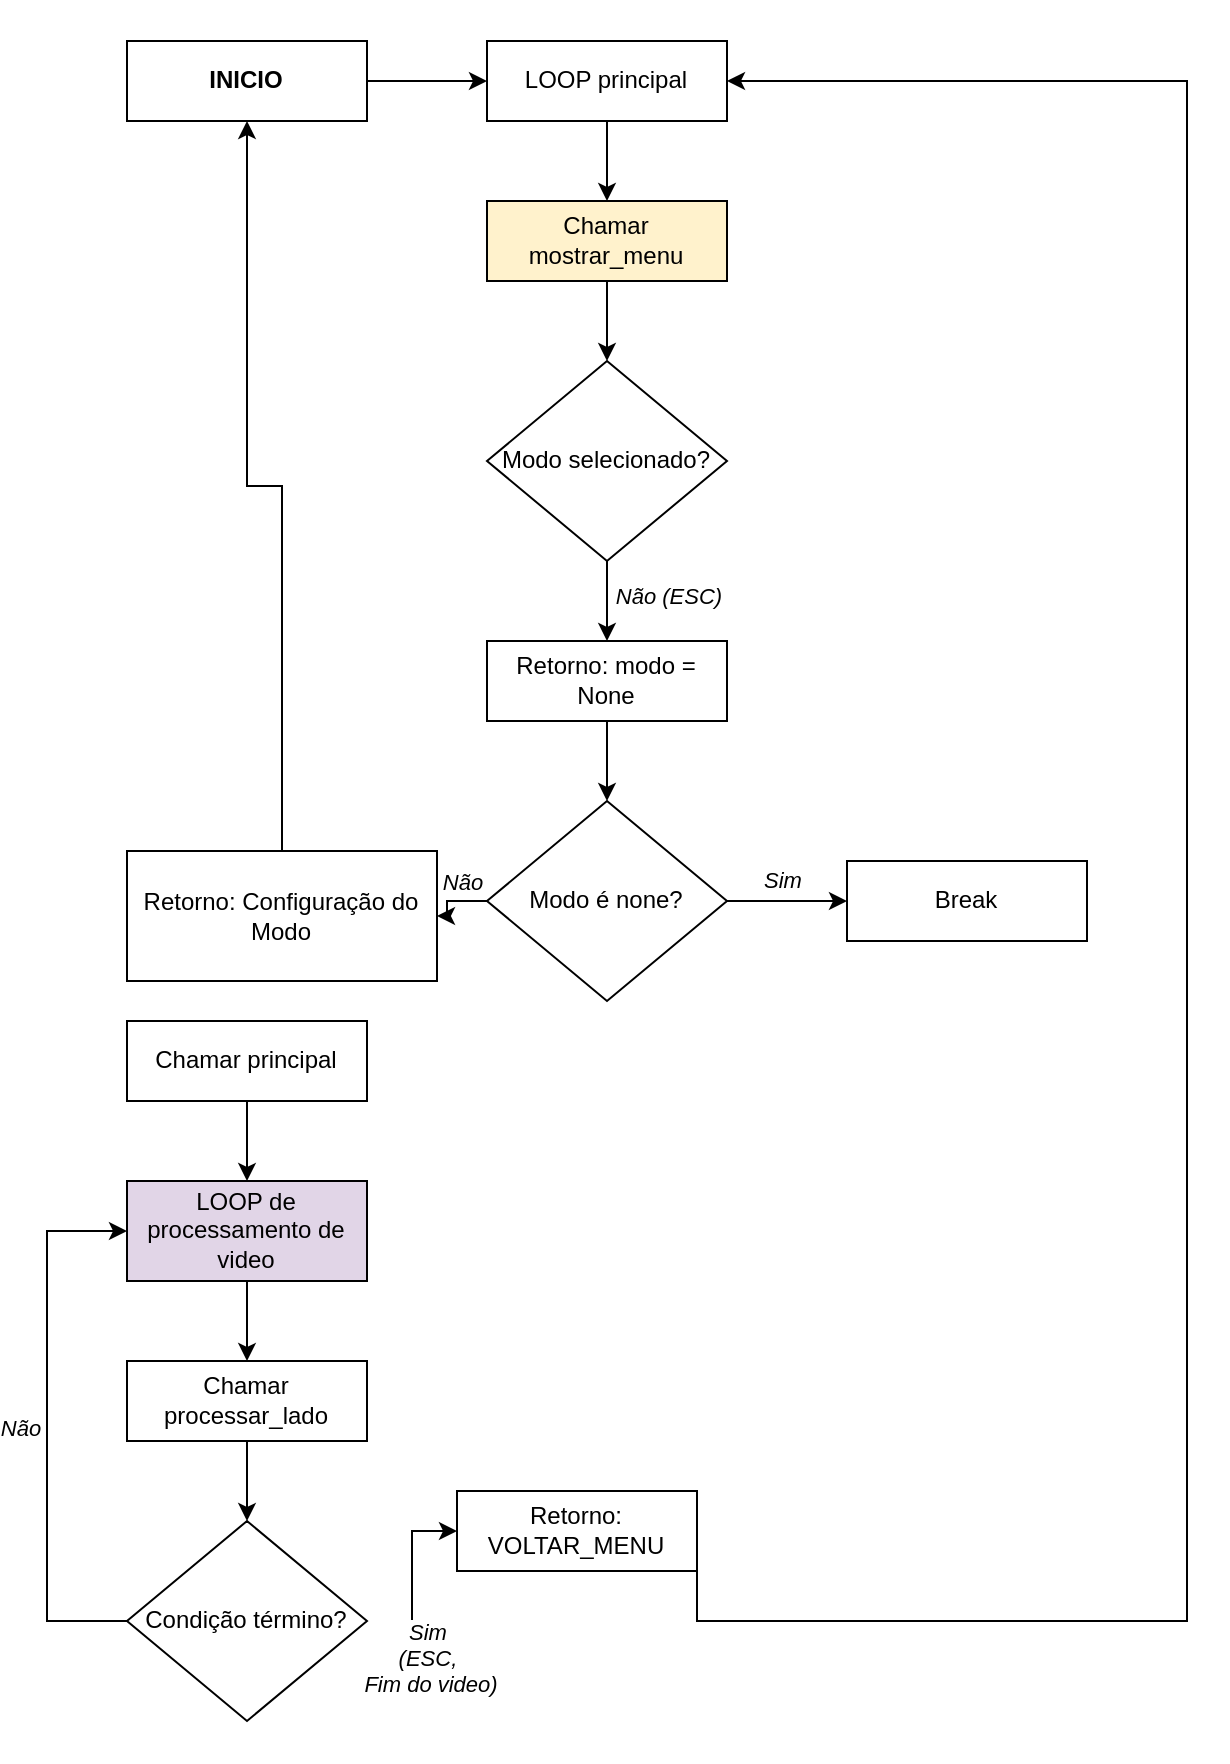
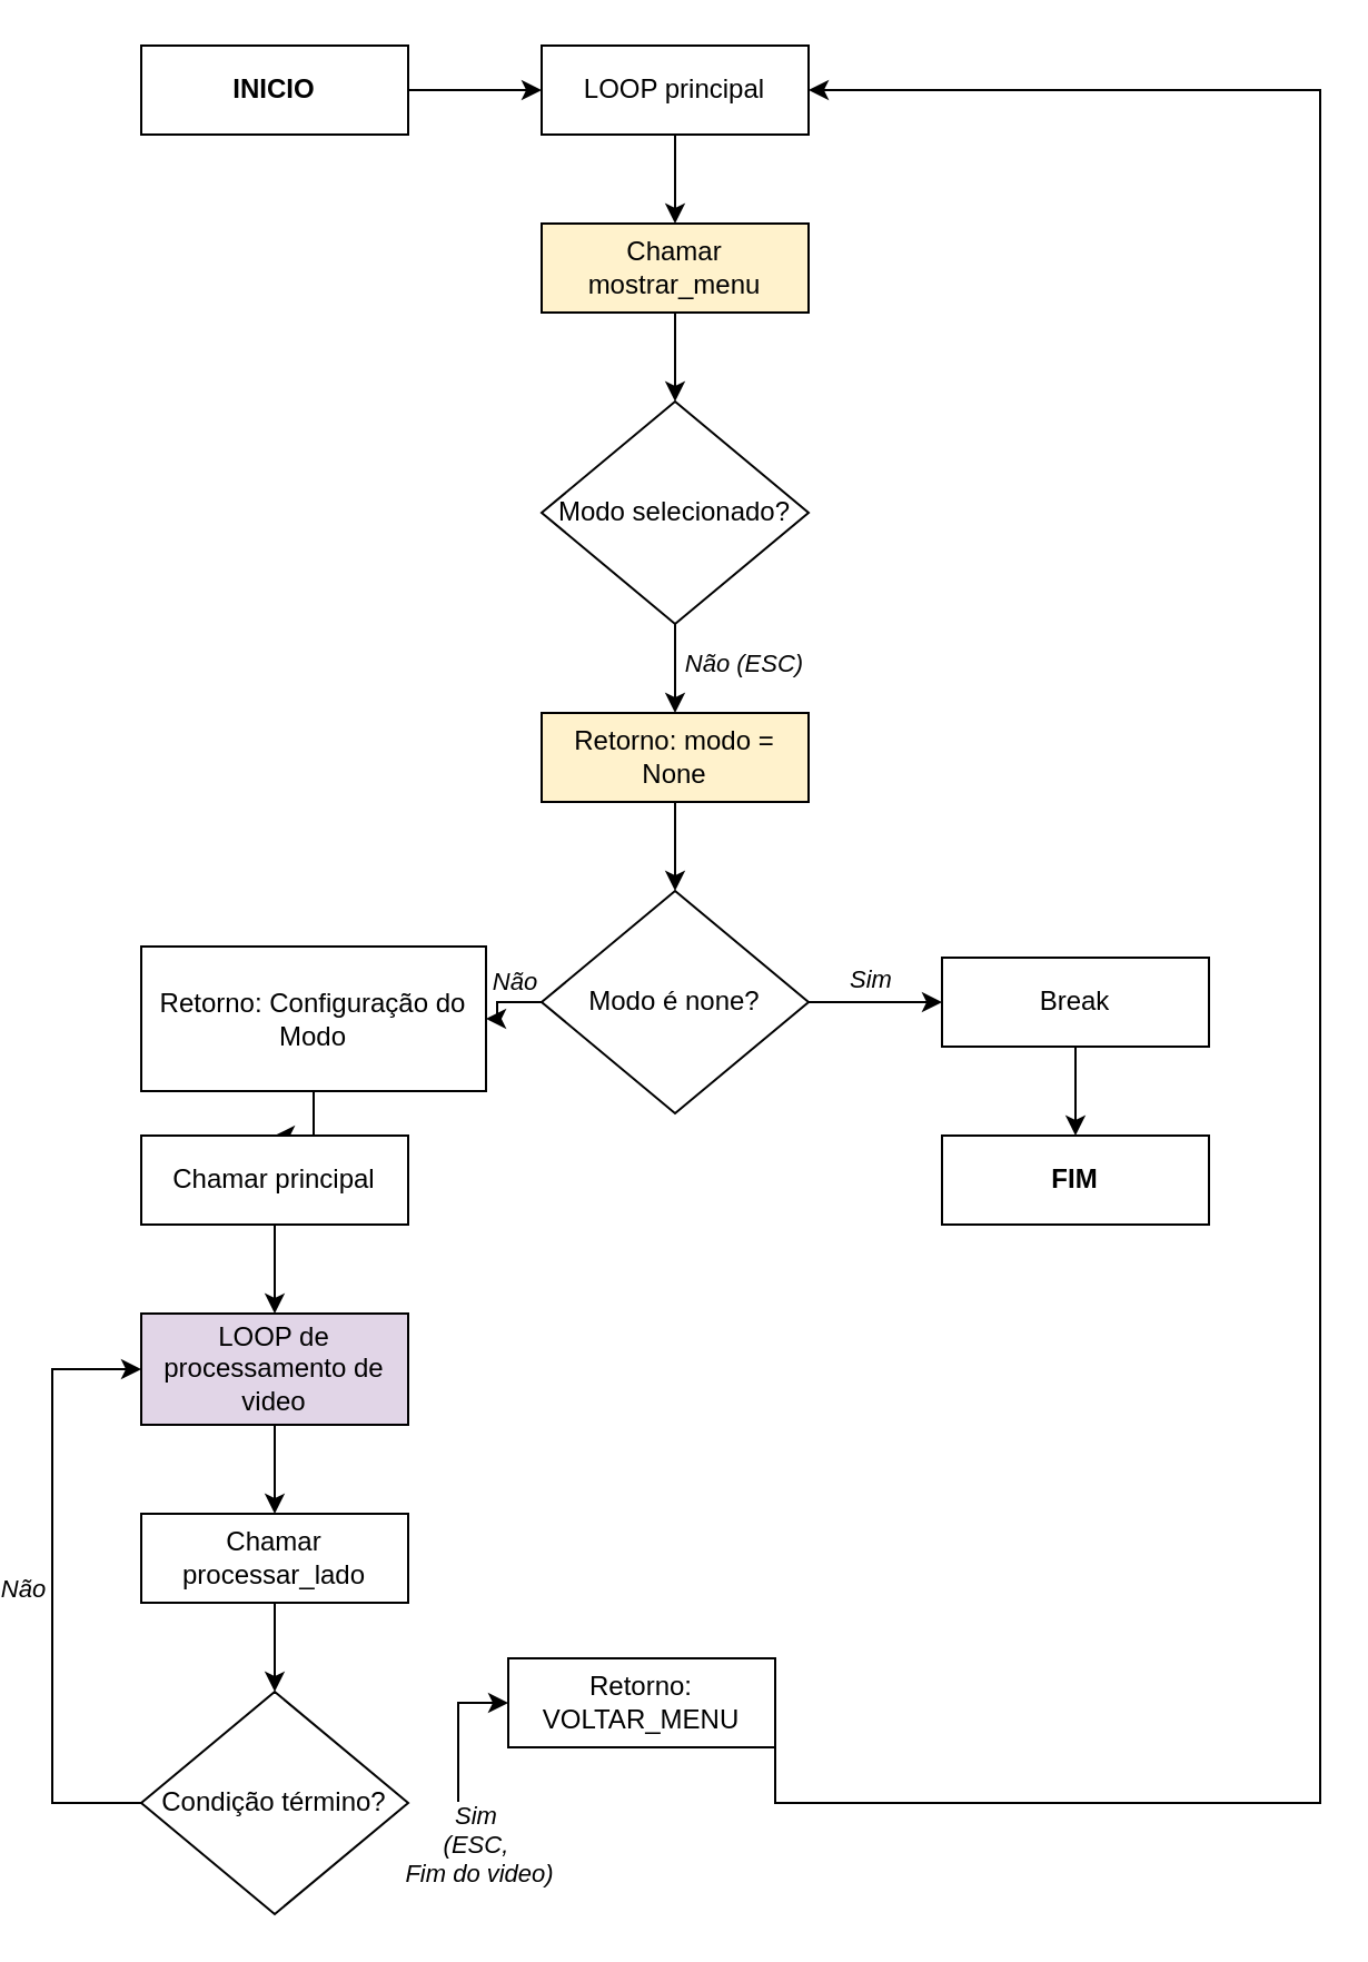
- <mxCell id="17" value="" style="edgeStyle=orthogonalEdgeStyle;rounded=0;orthogonalLoop=1;jettySize=auto;html=1;" edge="1" parent="1" source="18" target="3"><mxGeometry relative="1" as="geometry" /></mxCell>
+ <mxCell id="17" value="" style="edgeStyle=orthogonalEdgeStyle;rounded=0;orthogonalLoop=1;jettySize=auto;html=1;" edge="1" parent="1" source="18" target="24"><mxGeometry relative="1" as="geometry" /></mxCell>
- <mxCell id="12" value="Retorno: modo = None" style="whiteSpace=wrap;html=1;rounded=0;labelBackgroundColor=none;" vertex="1" parent="1"><mxGeometry x="240" y="320" width="120" height="40" as="geometry" /></mxCell>
+ <mxCell id="12" value="Retorno: modo = None" style="whiteSpace=wrap;html=1;rounded=0;labelBackgroundColor=none;fillColor=#fff2cc;" vertex="1" parent="1"><mxGeometry x="240" y="320" width="120" height="40" as="geometry" /></mxCell>
+ <mxCell id="19" value="" style="edgeStyle=orthogonalEdgeStyle;rounded=0;orthogonalLoop=1;jettySize=auto;html=1;" edge="1" parent="1" source="20" target="22"><mxGeometry relative="1" as="geometry" /></mxCell>
+ <mxCell id="22" value="&lt;b&gt;FIM&lt;/b&gt;" style="whiteSpace=wrap;html=1;rounded=0;labelBackgroundColor=none;" vertex="1" parent="1"><mxGeometry x="420" y="510" width="120" height="40" as="geometry" /></mxCell>
